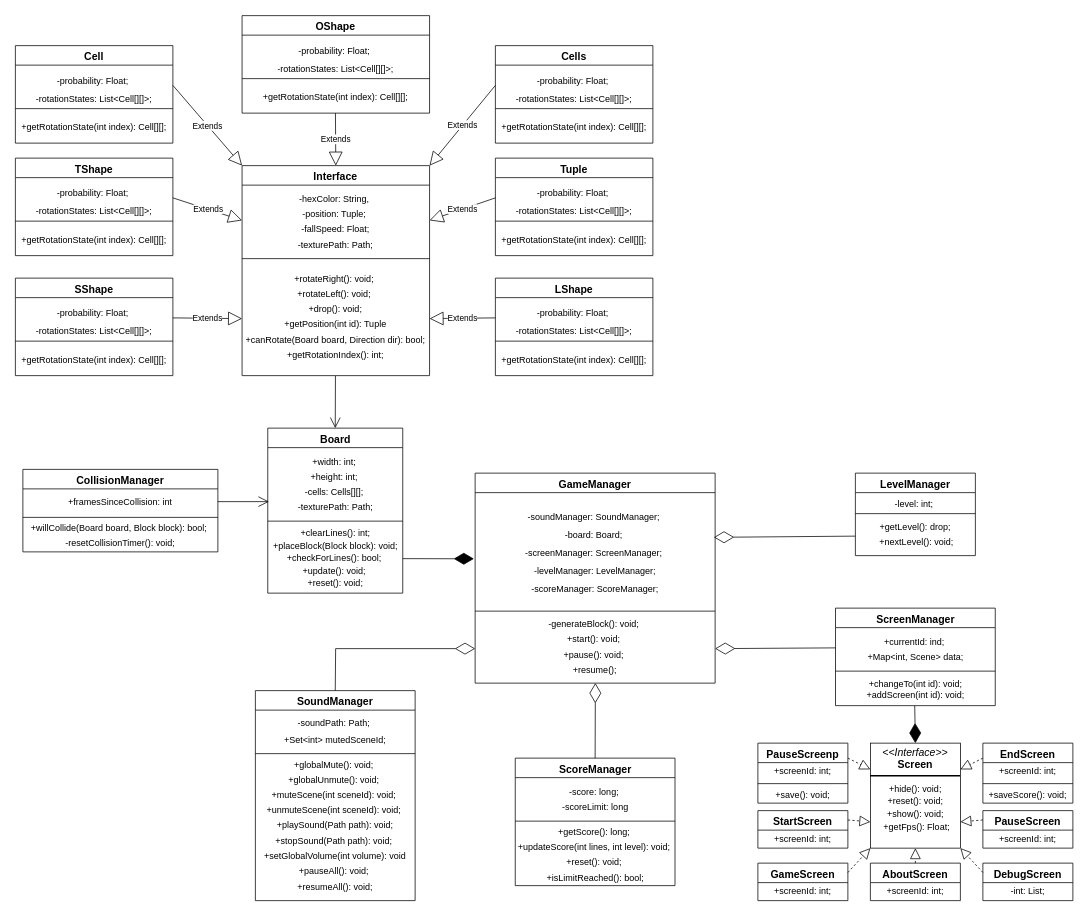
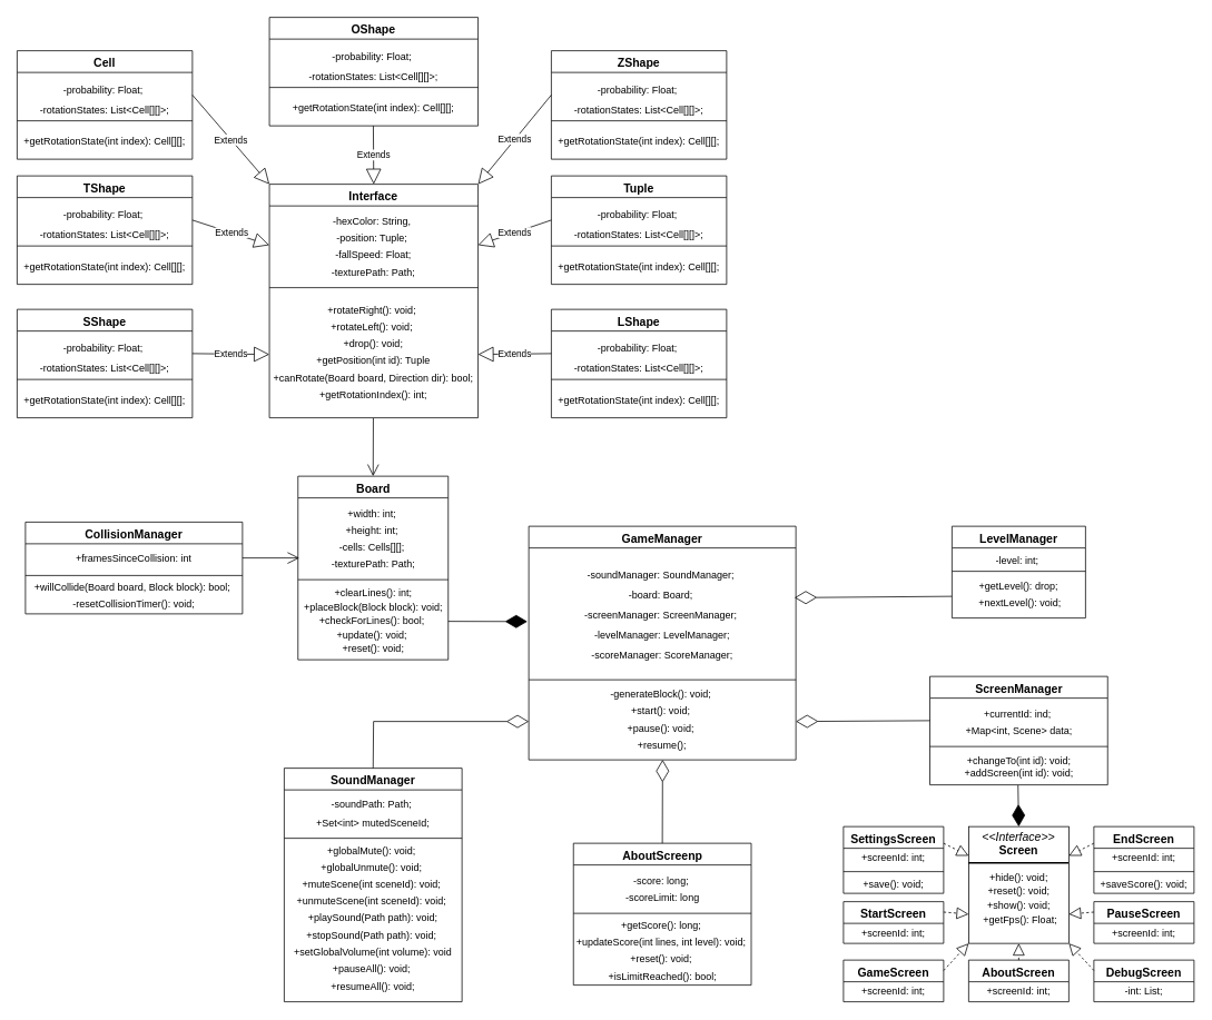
- <mxCell id="6" value="&lt;div&gt;Cells&lt;/div&gt;" style="swimlane;fontStyle=1;align=center;verticalAlign=top;childLayout=stackLayout;horizontal=1;startSize=26;horizontalStack=0;resizeParent=1;resizeParentMax=0;resizeLast=0;collapsible=1;marginBottom=0;whiteSpace=wrap;html=1;fontSize=14;" vertex="1" parent="1"><mxGeometry x="660" y="60" width="210" height="130" as="geometry" /></mxCell>
+ <mxCell id="6" value="&lt;div&gt;ZShape&lt;/div&gt;" style="swimlane;fontStyle=1;align=center;verticalAlign=top;childLayout=stackLayout;horizontal=1;startSize=26;horizontalStack=0;resizeParent=1;resizeParentMax=0;resizeLast=0;collapsible=1;marginBottom=0;whiteSpace=wrap;html=1;fontSize=14;" vertex="1" parent="1"><mxGeometry x="660" y="60" width="210" height="130" as="geometry" /></mxCell>
- <mxCell id="35" value="PauseScreenp" style="swimlane;fontStyle=1;align=center;verticalAlign=top;childLayout=stackLayout;horizontal=1;startSize=26;horizontalStack=0;resizeParent=1;resizeParentMax=0;resizeLast=0;collapsible=1;marginBottom=0;whiteSpace=wrap;html=1;fontSize=14;" vertex="1" parent="1"><mxGeometry x="1010" y="990" width="120" height="80" as="geometry" /></mxCell>
+ <mxCell id="35" value="SettingsScreen" style="swimlane;fontStyle=1;align=center;verticalAlign=top;childLayout=stackLayout;horizontal=1;startSize=26;horizontalStack=0;resizeParent=1;resizeParentMax=0;resizeLast=0;collapsible=1;marginBottom=0;whiteSpace=wrap;html=1;fontSize=14;" vertex="1" parent="1"><mxGeometry x="1010" y="990" width="120" height="80" as="geometry" /></mxCell>
- <mxCell id="76" value="ScoreManager" style="swimlane;fontStyle=1;align=center;verticalAlign=top;childLayout=stackLayout;horizontal=1;startSize=26;horizontalStack=0;resizeParent=1;resizeParentMax=0;resizeLast=0;collapsible=1;marginBottom=0;whiteSpace=wrap;html=1;fontSize=14;" vertex="1" parent="1"><mxGeometry x="686.5" y="1010" width="213" height="170" as="geometry" /></mxCell>
+ <mxCell id="76" value="AboutScreenp" style="swimlane;fontStyle=1;align=center;verticalAlign=top;childLayout=stackLayout;horizontal=1;startSize=26;horizontalStack=0;resizeParent=1;resizeParentMax=0;resizeLast=0;collapsible=1;marginBottom=0;whiteSpace=wrap;html=1;fontSize=14;" vertex="1" parent="1"><mxGeometry x="686.5" y="1010" width="213" height="170" as="geometry" /></mxCell>
